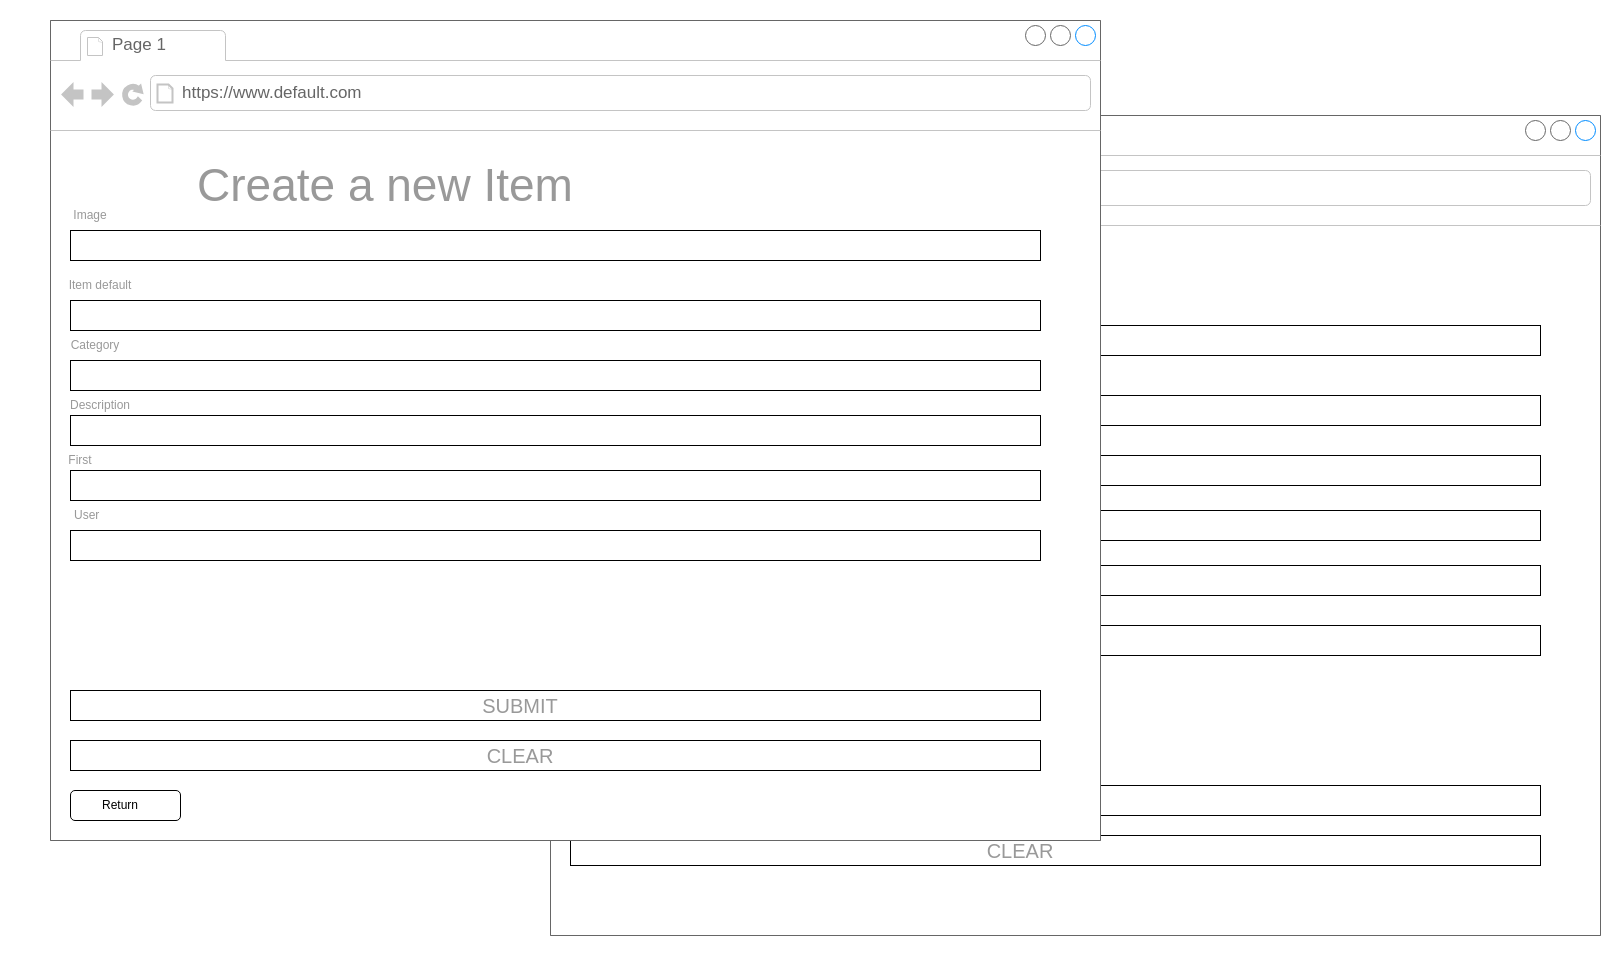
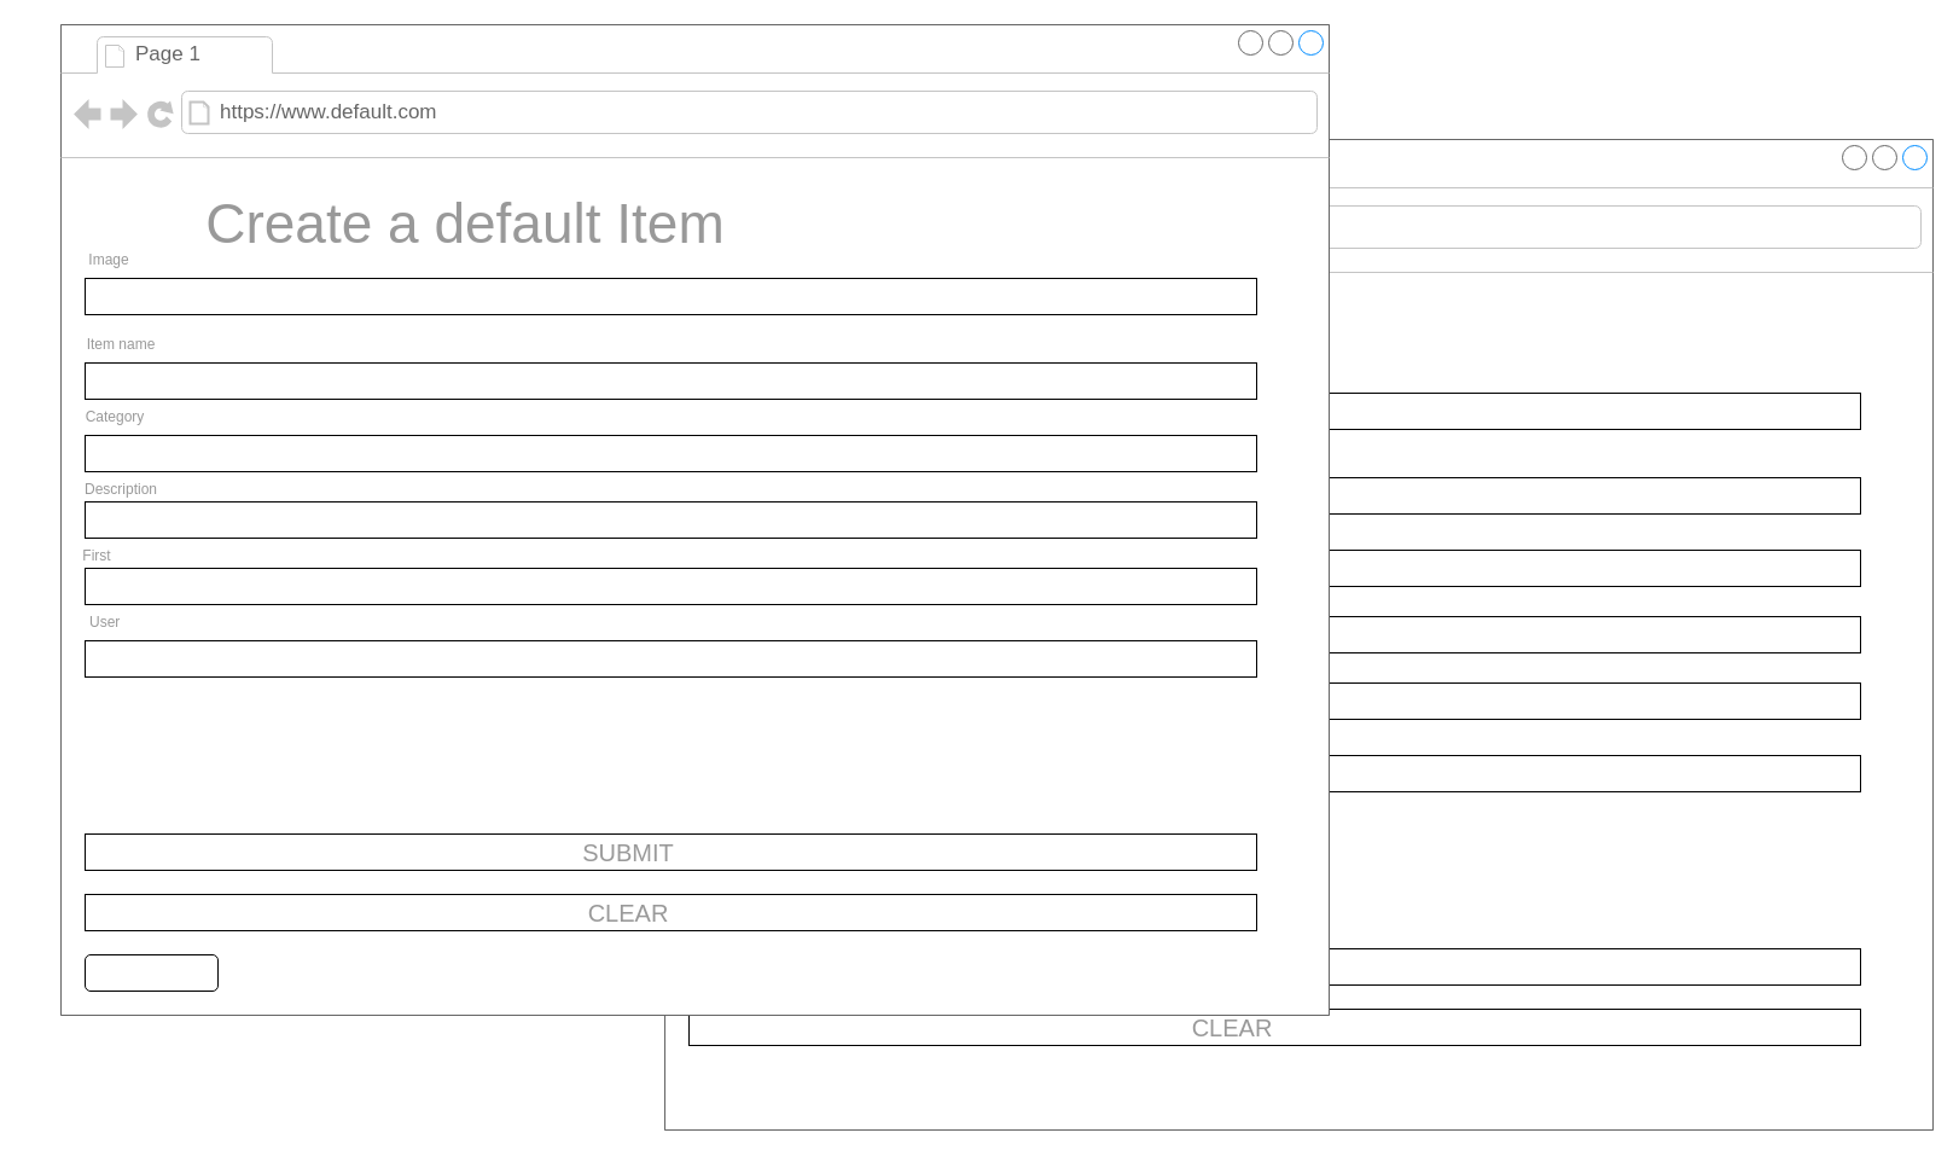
- <mxCell id="61" value="Create a new Item" style="text;html=1;strokeColor=none;fillColor=none;align=center;verticalAlign=middle;whiteSpace=wrap;rounded=0;fontSize=46;fontColor=#999999;" parent="58" vertex="1"><mxGeometry x="40" y="140" width="590" height="50" as="geometry" /></mxCell>
+ <mxCell id="61" value="Create a default Item" style="text;html=1;strokeColor=none;fillColor=none;align=center;verticalAlign=middle;whiteSpace=wrap;rounded=0;fontSize=46;fontColor=#999999;" parent="58" vertex="1"><mxGeometry x="40" y="140" width="590" height="50" as="geometry" /></mxCell>
- <mxCell id="70" value="&lt;font style=&quot;font-size: 12px;&quot;&gt;Item default&lt;/font&gt;" style="text;html=1;strokeColor=none;fillColor=none;align=center;verticalAlign=middle;whiteSpace=wrap;rounded=0;fontSize=12;fontColor=#999999;" parent="58" vertex="1"><mxGeometry x="-10" y="250" width="120" height="30" as="geometry" /></mxCell>
+ <mxCell id="70" value="&lt;font style=&quot;font-size: 12px;&quot;&gt;Item name&lt;/font&gt;" style="text;html=1;strokeColor=none;fillColor=none;align=center;verticalAlign=middle;whiteSpace=wrap;rounded=0;fontSize=12;fontColor=#999999;" parent="58" vertex="1"><mxGeometry x="-10" y="250" width="120" height="30" as="geometry" /></mxCell>
- <mxCell id="79" value="Return" style="text;html=1;strokeColor=none;fillColor=none;align=center;verticalAlign=middle;whiteSpace=wrap;rounded=0;" parent="58" vertex="1"><mxGeometry x="40" y="770" width="60" height="30" as="geometry" /></mxCell>
